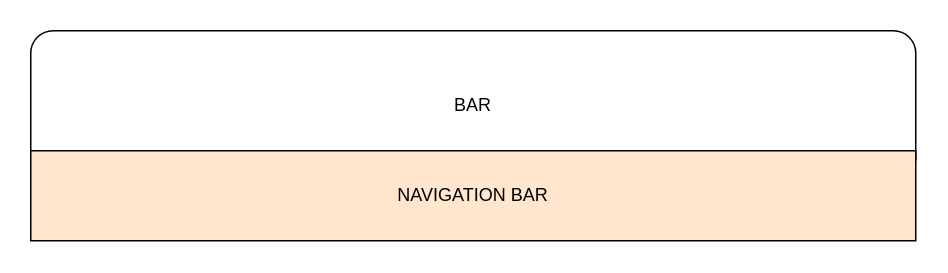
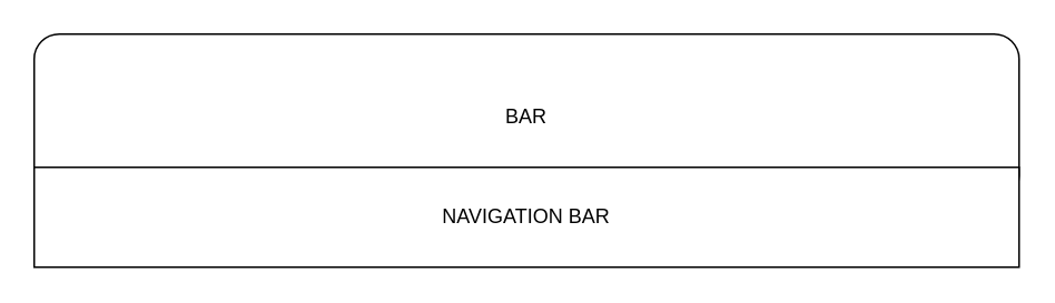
- <mxCell id="3" value="NAVIGATION BAR" style="rounded=0;whiteSpace=wrap;html=1;fillColor=#ffe6cc;" vertex="1" parent="1"><mxGeometry x="20" y="100" width="590" height="60" as="geometry" /></mxCell>
+ <mxCell id="3" value="NAVIGATION BAR" style="rounded=0;whiteSpace=wrap;html=1;" vertex="1" parent="1"><mxGeometry x="20" y="100" width="590" height="60" as="geometry" /></mxCell>
